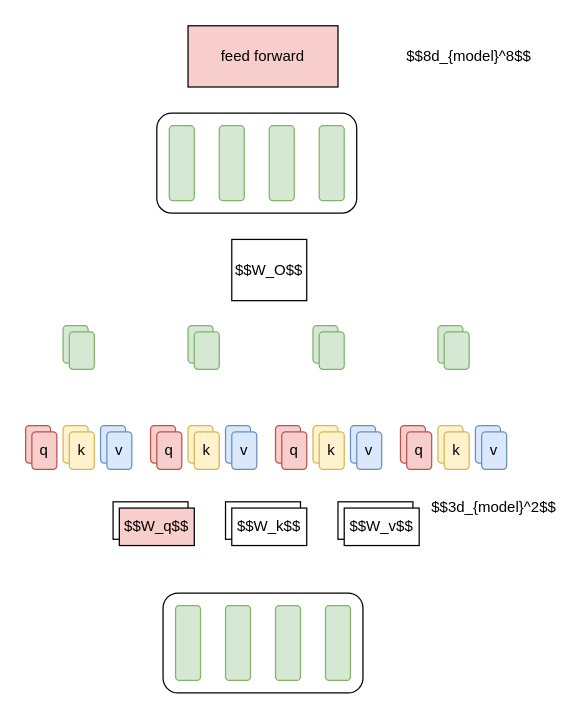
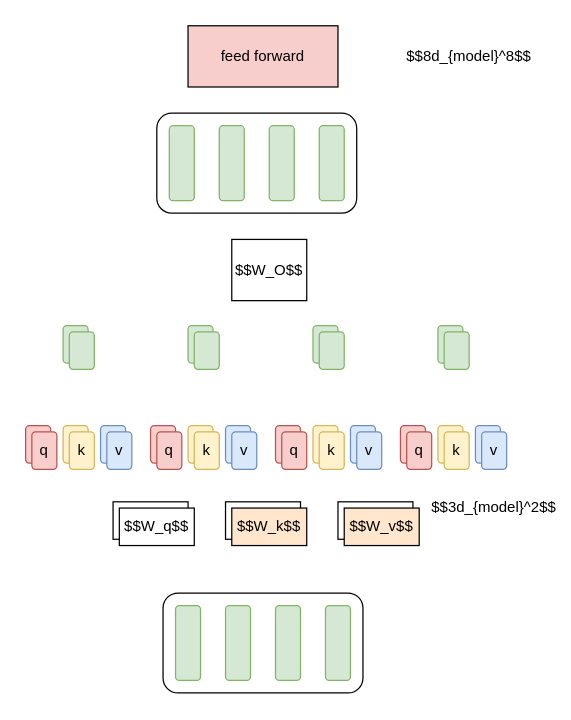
- <mxCell id="30" value="$$W_q$$" style="rounded=0;whiteSpace=wrap;html=1;fillColor=#f8cecc;" vertex="1" parent="1"><mxGeometry x="95" y="406" width="60" height="30" as="geometry" /></mxCell>
+ <mxCell id="30" value="$$W_q$$" style="rounded=0;whiteSpace=wrap;html=1;" vertex="1" parent="1"><mxGeometry x="95" y="406" width="60" height="30" as="geometry" /></mxCell>
- <mxCell id="29" value="$$W_k$$" style="rounded=0;whiteSpace=wrap;html=1;" vertex="1" parent="1"><mxGeometry x="185" y="406" width="60" height="30" as="geometry" /></mxCell>
+ <mxCell id="29" value="$$W_k$$" style="rounded=0;whiteSpace=wrap;html=1;fillColor=#ffe6cc;" vertex="1" parent="1"><mxGeometry x="185" y="406" width="60" height="30" as="geometry" /></mxCell>
- <mxCell id="28" value="$$W_v$$" style="rounded=0;whiteSpace=wrap;html=1;" vertex="1" parent="1"><mxGeometry x="275" y="406" width="60" height="30" as="geometry" /></mxCell>
+ <mxCell id="28" value="$$W_v$$" style="rounded=0;whiteSpace=wrap;html=1;fillColor=#ffe6cc;" vertex="1" parent="1"><mxGeometry x="275" y="406" width="60" height="30" as="geometry" /></mxCell>
